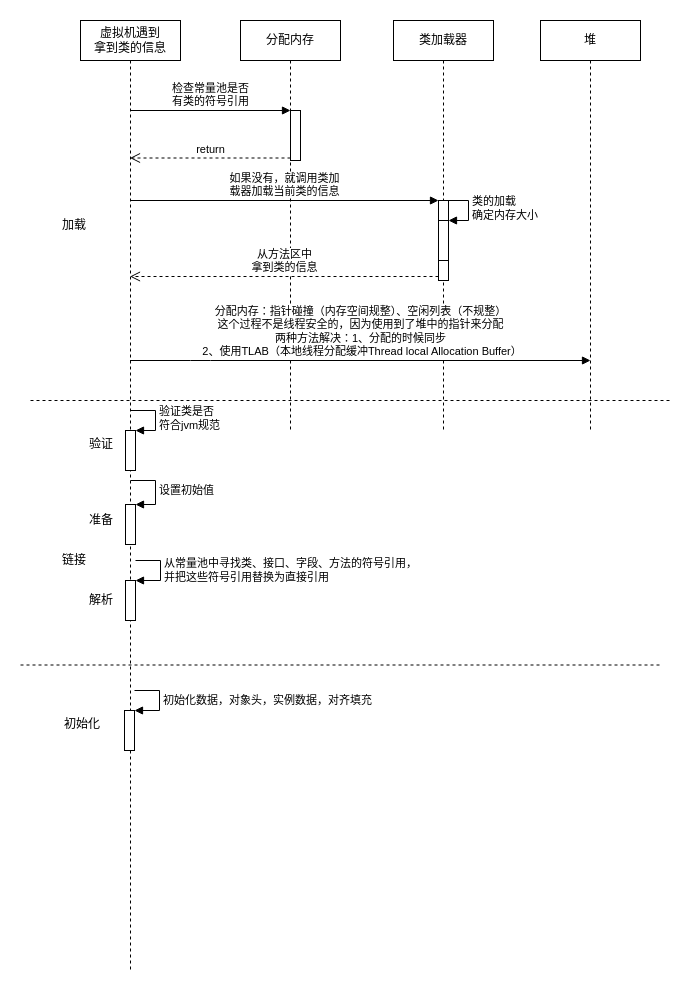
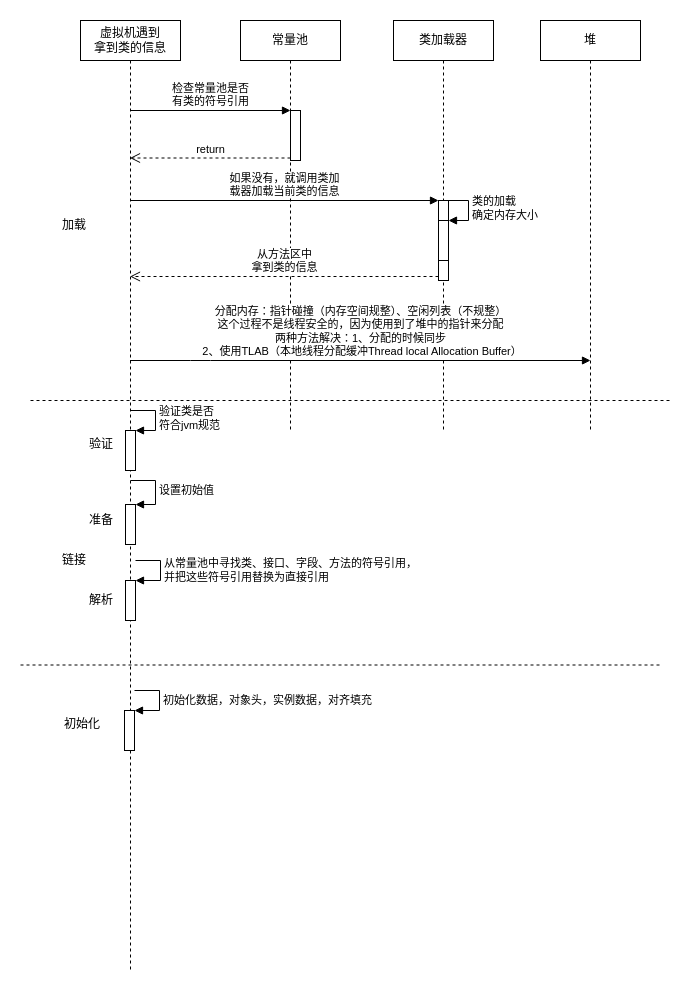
- <mxCell id="8" value="分配内存" style="shape=umlLifeline;perimeter=lifelinePerimeter;whiteSpace=wrap;html=1;container=1;collapsible=0;recursiveResize=0;outlineConnect=0;" parent="1" vertex="1"><mxGeometry x="240" y="20" width="100" height="410" as="geometry" /></mxCell>
+ <mxCell id="8" value="常量池" style="shape=umlLifeline;perimeter=lifelinePerimeter;whiteSpace=wrap;html=1;container=1;collapsible=0;recursiveResize=0;outlineConnect=0;" parent="1" vertex="1"><mxGeometry x="240" y="20" width="100" height="410" as="geometry" /></mxCell>
